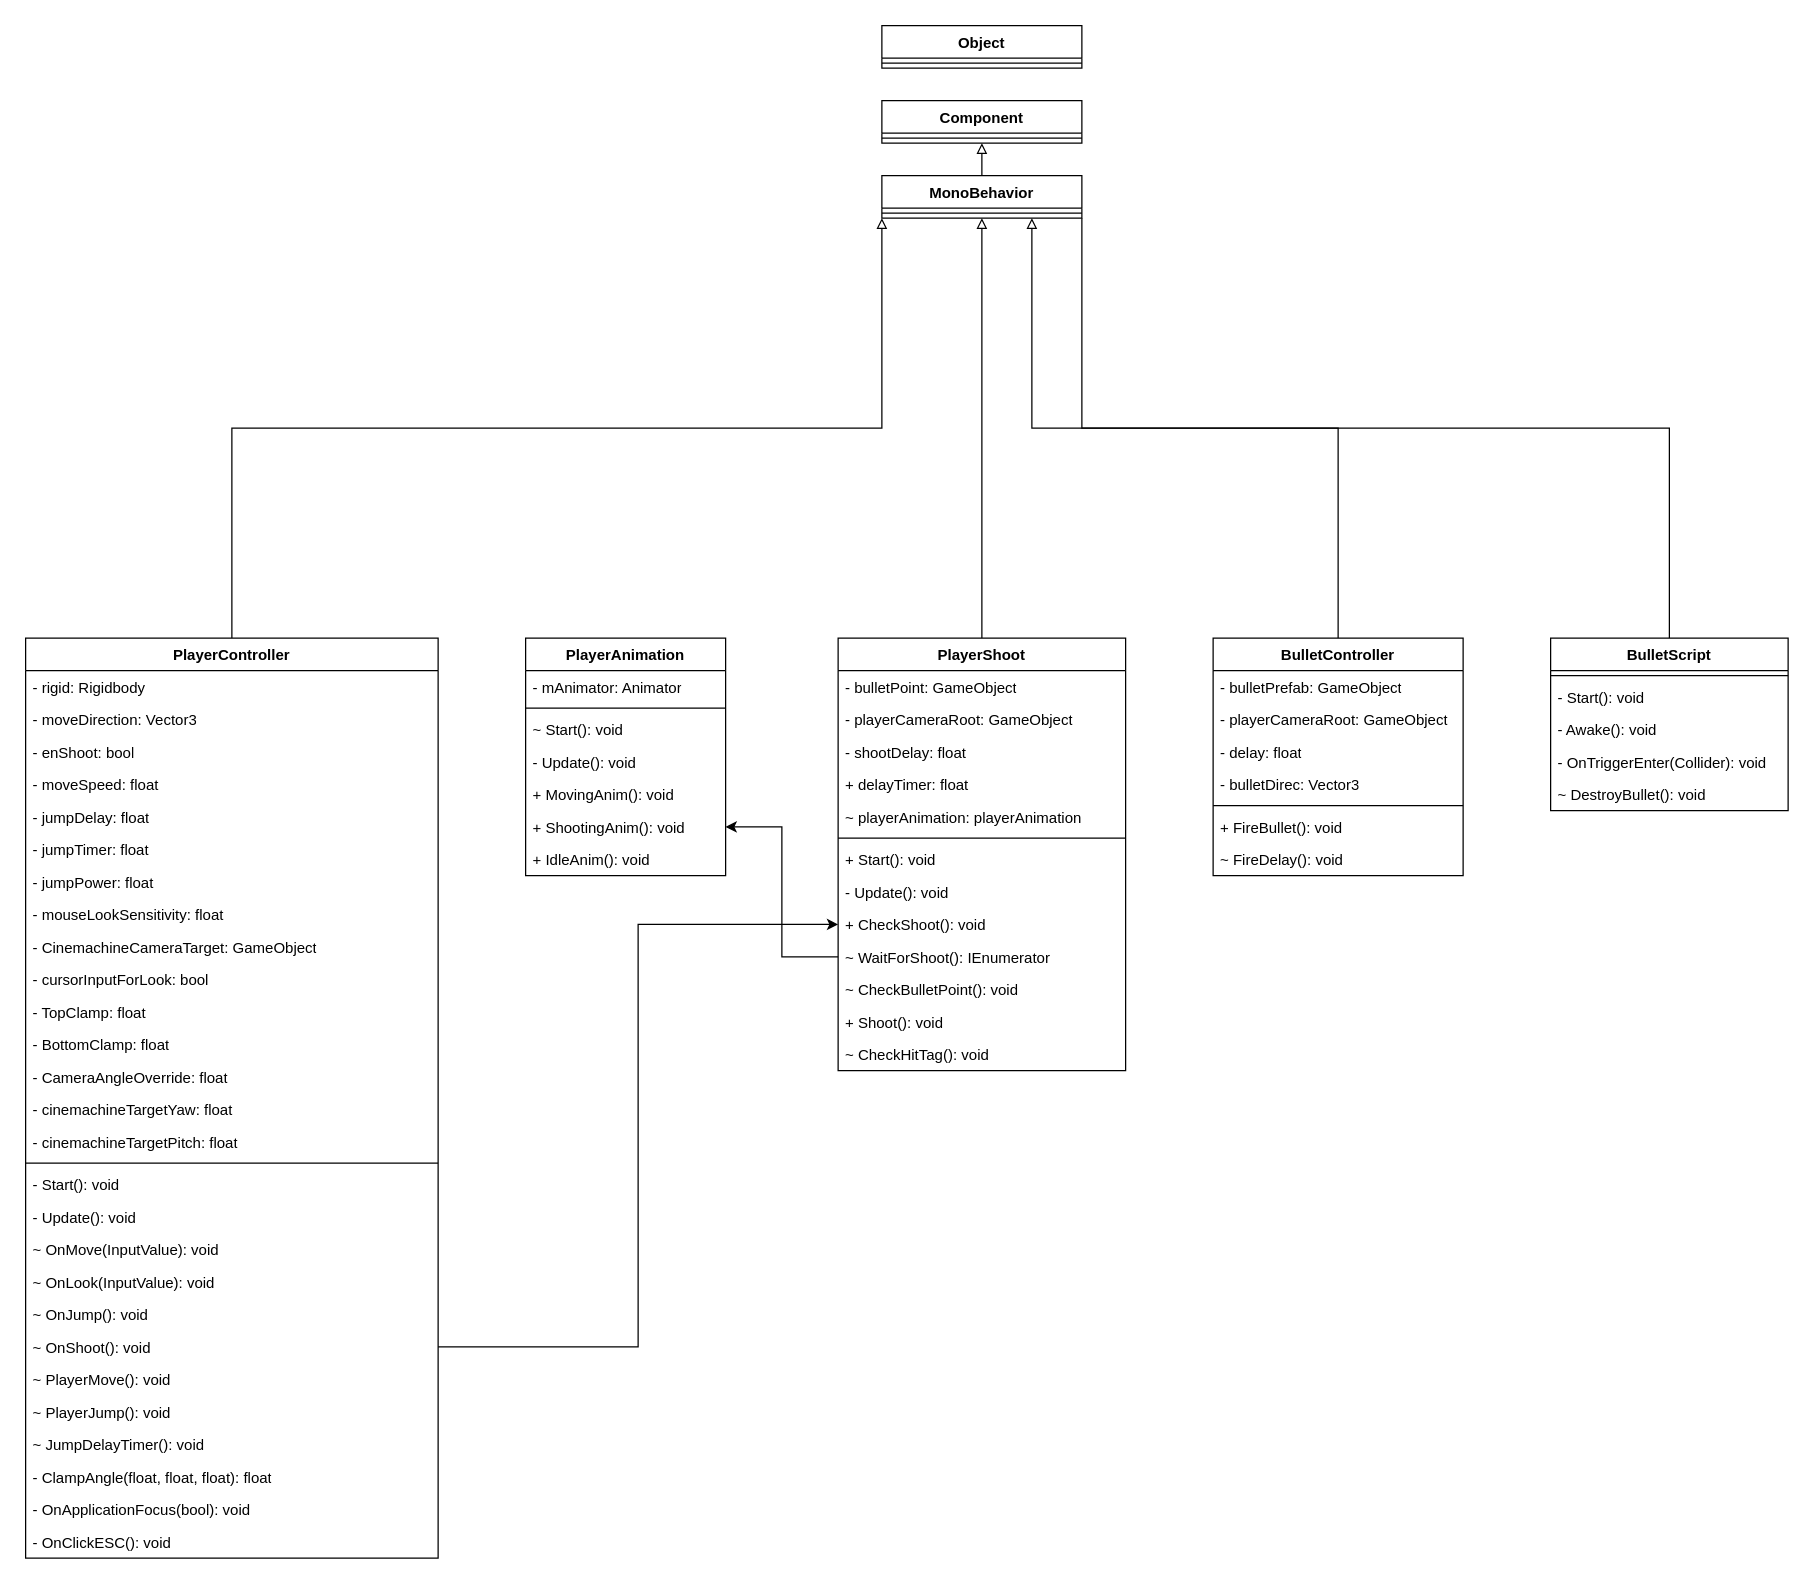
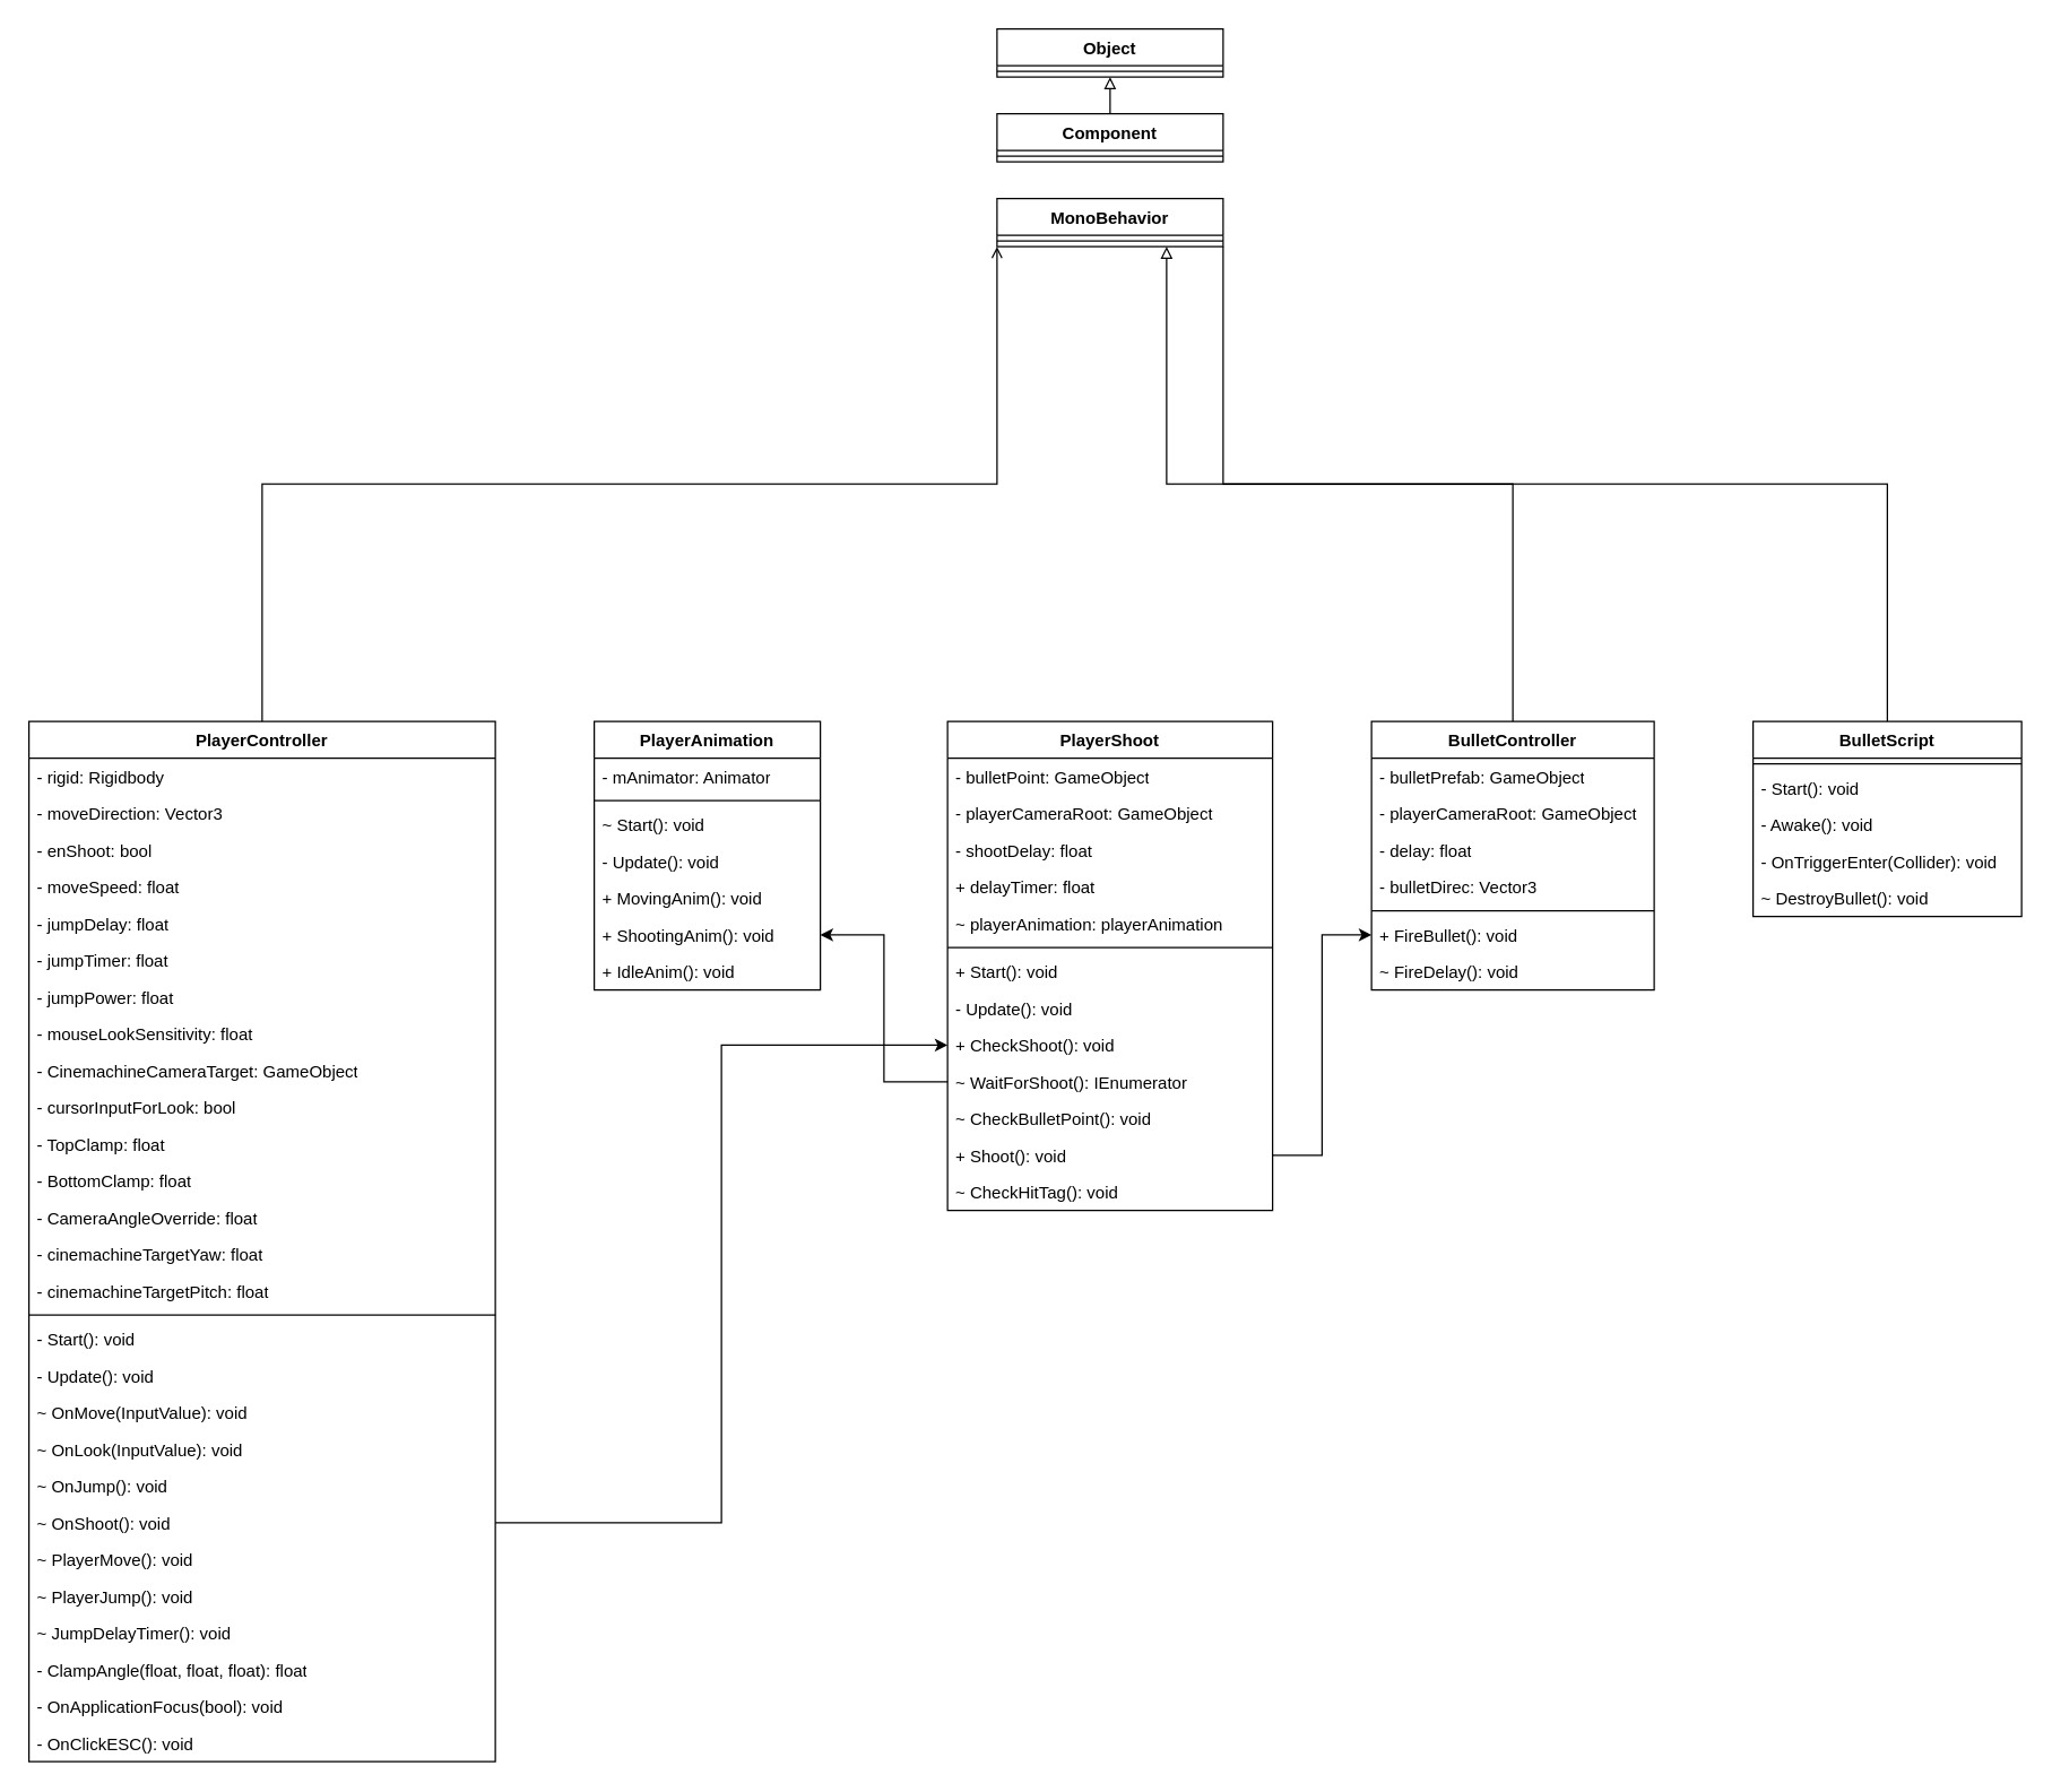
+ <mxCell id="35" style="edgeStyle=orthogonalEdgeStyle;rounded=0;orthogonalLoop=1;jettySize=auto;html=1;exitX=0.5;exitY=0;exitDx=0;exitDy=0;entryX=0.5;entryY=1;entryDx=0;entryDy=0;endArrow=block;endFill=0;" parent="1" source="36" target="38" edge="1"><mxGeometry relative="1" as="geometry" /></mxCell>
- <mxCell id="32" style="edgeStyle=orthogonalEdgeStyle;rounded=0;orthogonalLoop=1;jettySize=auto;html=1;exitX=0.5;exitY=0;exitDx=0;exitDy=0;endArrow=block;endFill=0;entryX=0.5;entryY=1;entryDx=0;entryDy=0;" parent="1" source="33" target="36" edge="1"><mxGeometry relative="1" as="geometry"><mxPoint x="921" y="120" as="targetPoint" /></mxGeometry></mxCell>
- <mxCell id="2" style="edgeStyle=orthogonalEdgeStyle;rounded=0;orthogonalLoop=1;jettySize=auto;html=1;exitX=0.5;exitY=0;exitDx=0;exitDy=0;entryX=0;entryY=1;entryDx=0;entryDy=0;endArrow=block;endFill=0;" parent="1" source="3" target="33" edge="1"><mxGeometry relative="1" as="geometry" /></mxCell>
+ <mxCell id="2" style="edgeStyle=orthogonalEdgeStyle;rounded=0;orthogonalLoop=1;jettySize=auto;html=1;exitX=0.5;exitY=0;exitDx=0;exitDy=0;entryX=0;entryY=1;entryDx=0;entryDy=0;endArrow=open;endFill=0;" parent="1" source="3" target="33" edge="1"><mxGeometry relative="1" as="geometry" /></mxCell>
- <mxCell id="48" style="edgeStyle=orthogonalEdgeStyle;rounded=0;orthogonalLoop=1;jettySize=auto;html=1;exitX=0.5;exitY=0;exitDx=0;exitDy=0;entryX=0.5;entryY=1;entryDx=0;entryDy=0;endArrow=block;endFill=0;" parent="1" source="49" target="33" edge="1"><mxGeometry relative="1" as="geometry" /></mxCell>
+ <mxCell id="79" style="edgeStyle=orthogonalEdgeStyle;rounded=0;orthogonalLoop=1;jettySize=auto;html=1;exitX=1;exitY=0.5;exitDx=0;exitDy=0;entryX=0;entryY=0.5;entryDx=0;entryDy=0;" parent="1" source="61" target="77" edge="1"><mxGeometry relative="1" as="geometry" /></mxCell>
